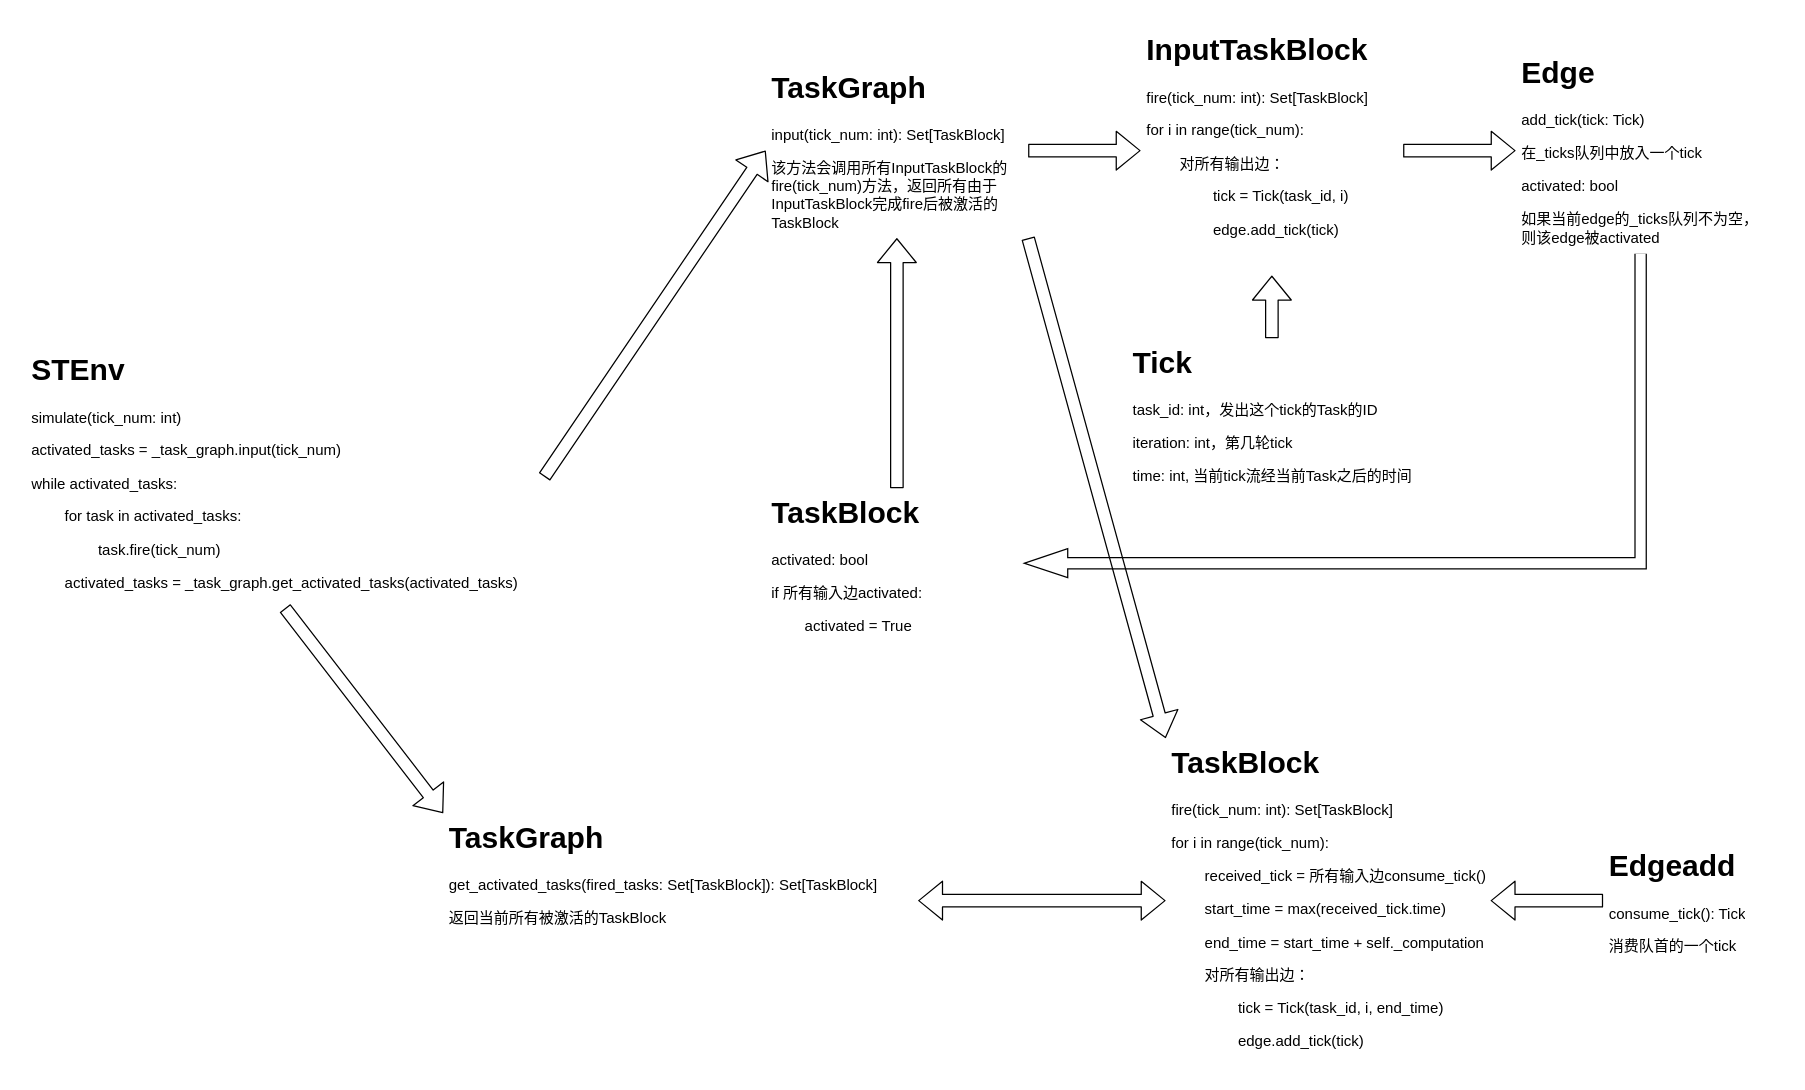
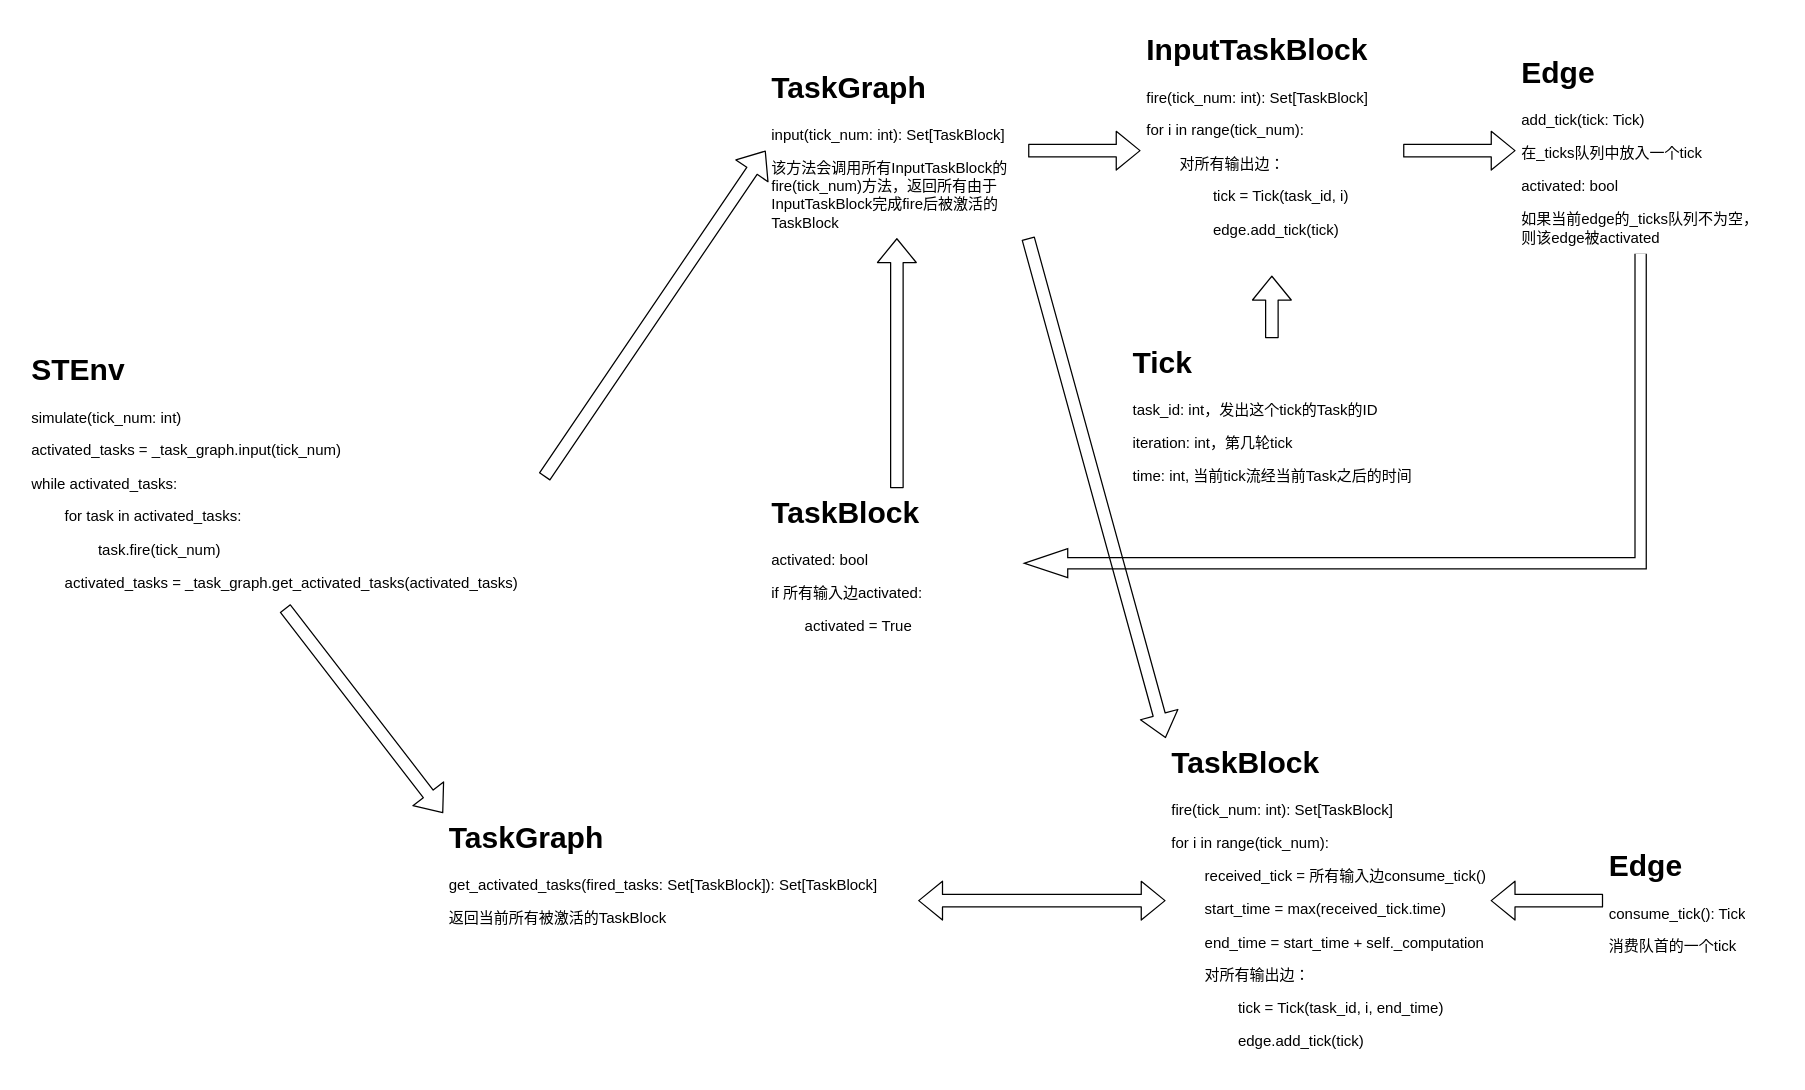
- <mxCell id="14" value="&lt;h1&gt;Edgeadd&lt;/h1&gt;&lt;p&gt;consume_tick(): Tick&lt;/p&gt;&lt;p&gt;消费队首的一个tick&lt;/p&gt;" style="text;html=1;strokeColor=none;fillColor=none;spacing=5;spacingTop=-20;whiteSpace=wrap;overflow=hidden;rounded=0;" parent="1" vertex="1"><mxGeometry x="1282" y="672.5" width="140" height="95" as="geometry" /></mxCell>
+ <mxCell id="14" value="&lt;h1&gt;Edge&lt;/h1&gt;&lt;p&gt;consume_tick(): Tick&lt;/p&gt;&lt;p&gt;消费队首的一个tick&lt;/p&gt;" style="text;html=1;strokeColor=none;fillColor=none;spacing=5;spacingTop=-20;whiteSpace=wrap;overflow=hidden;rounded=0;" parent="1" vertex="1"><mxGeometry x="1282" y="672.5" width="140" height="95" as="geometry" /></mxCell>
